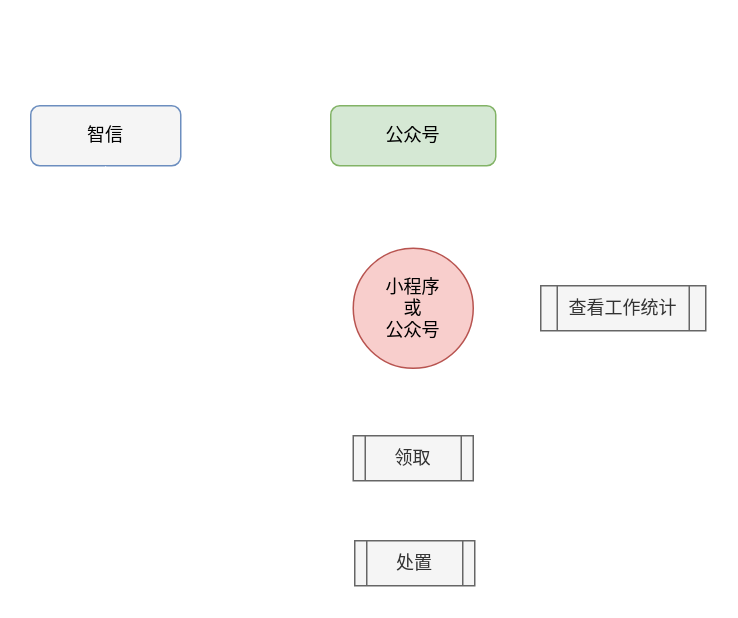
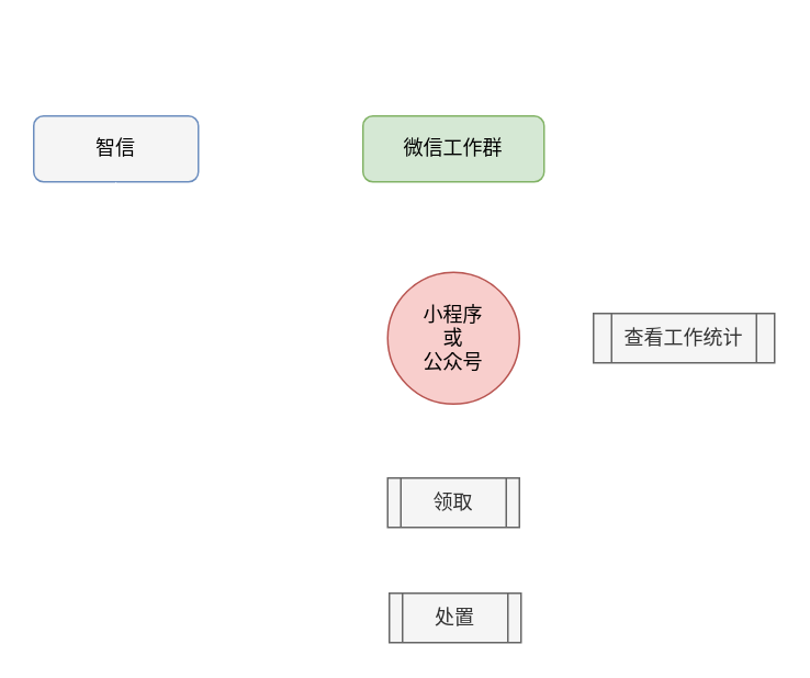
- <mxCell id="6" value="公众号" style="rounded=1;whiteSpace=wrap;html=1;fillColor=#d5e8d4;strokeColor=#82b366;" parent="1" vertex="1"><mxGeometry x="220" y="70" width="110" height="40" as="geometry" /></mxCell>
+ <mxCell id="6" value="微信工作群" style="rounded=1;whiteSpace=wrap;html=1;fillColor=#d5e8d4;strokeColor=#82b366;" parent="1" vertex="1"><mxGeometry x="220" y="70" width="110" height="40" as="geometry" /></mxCell>
